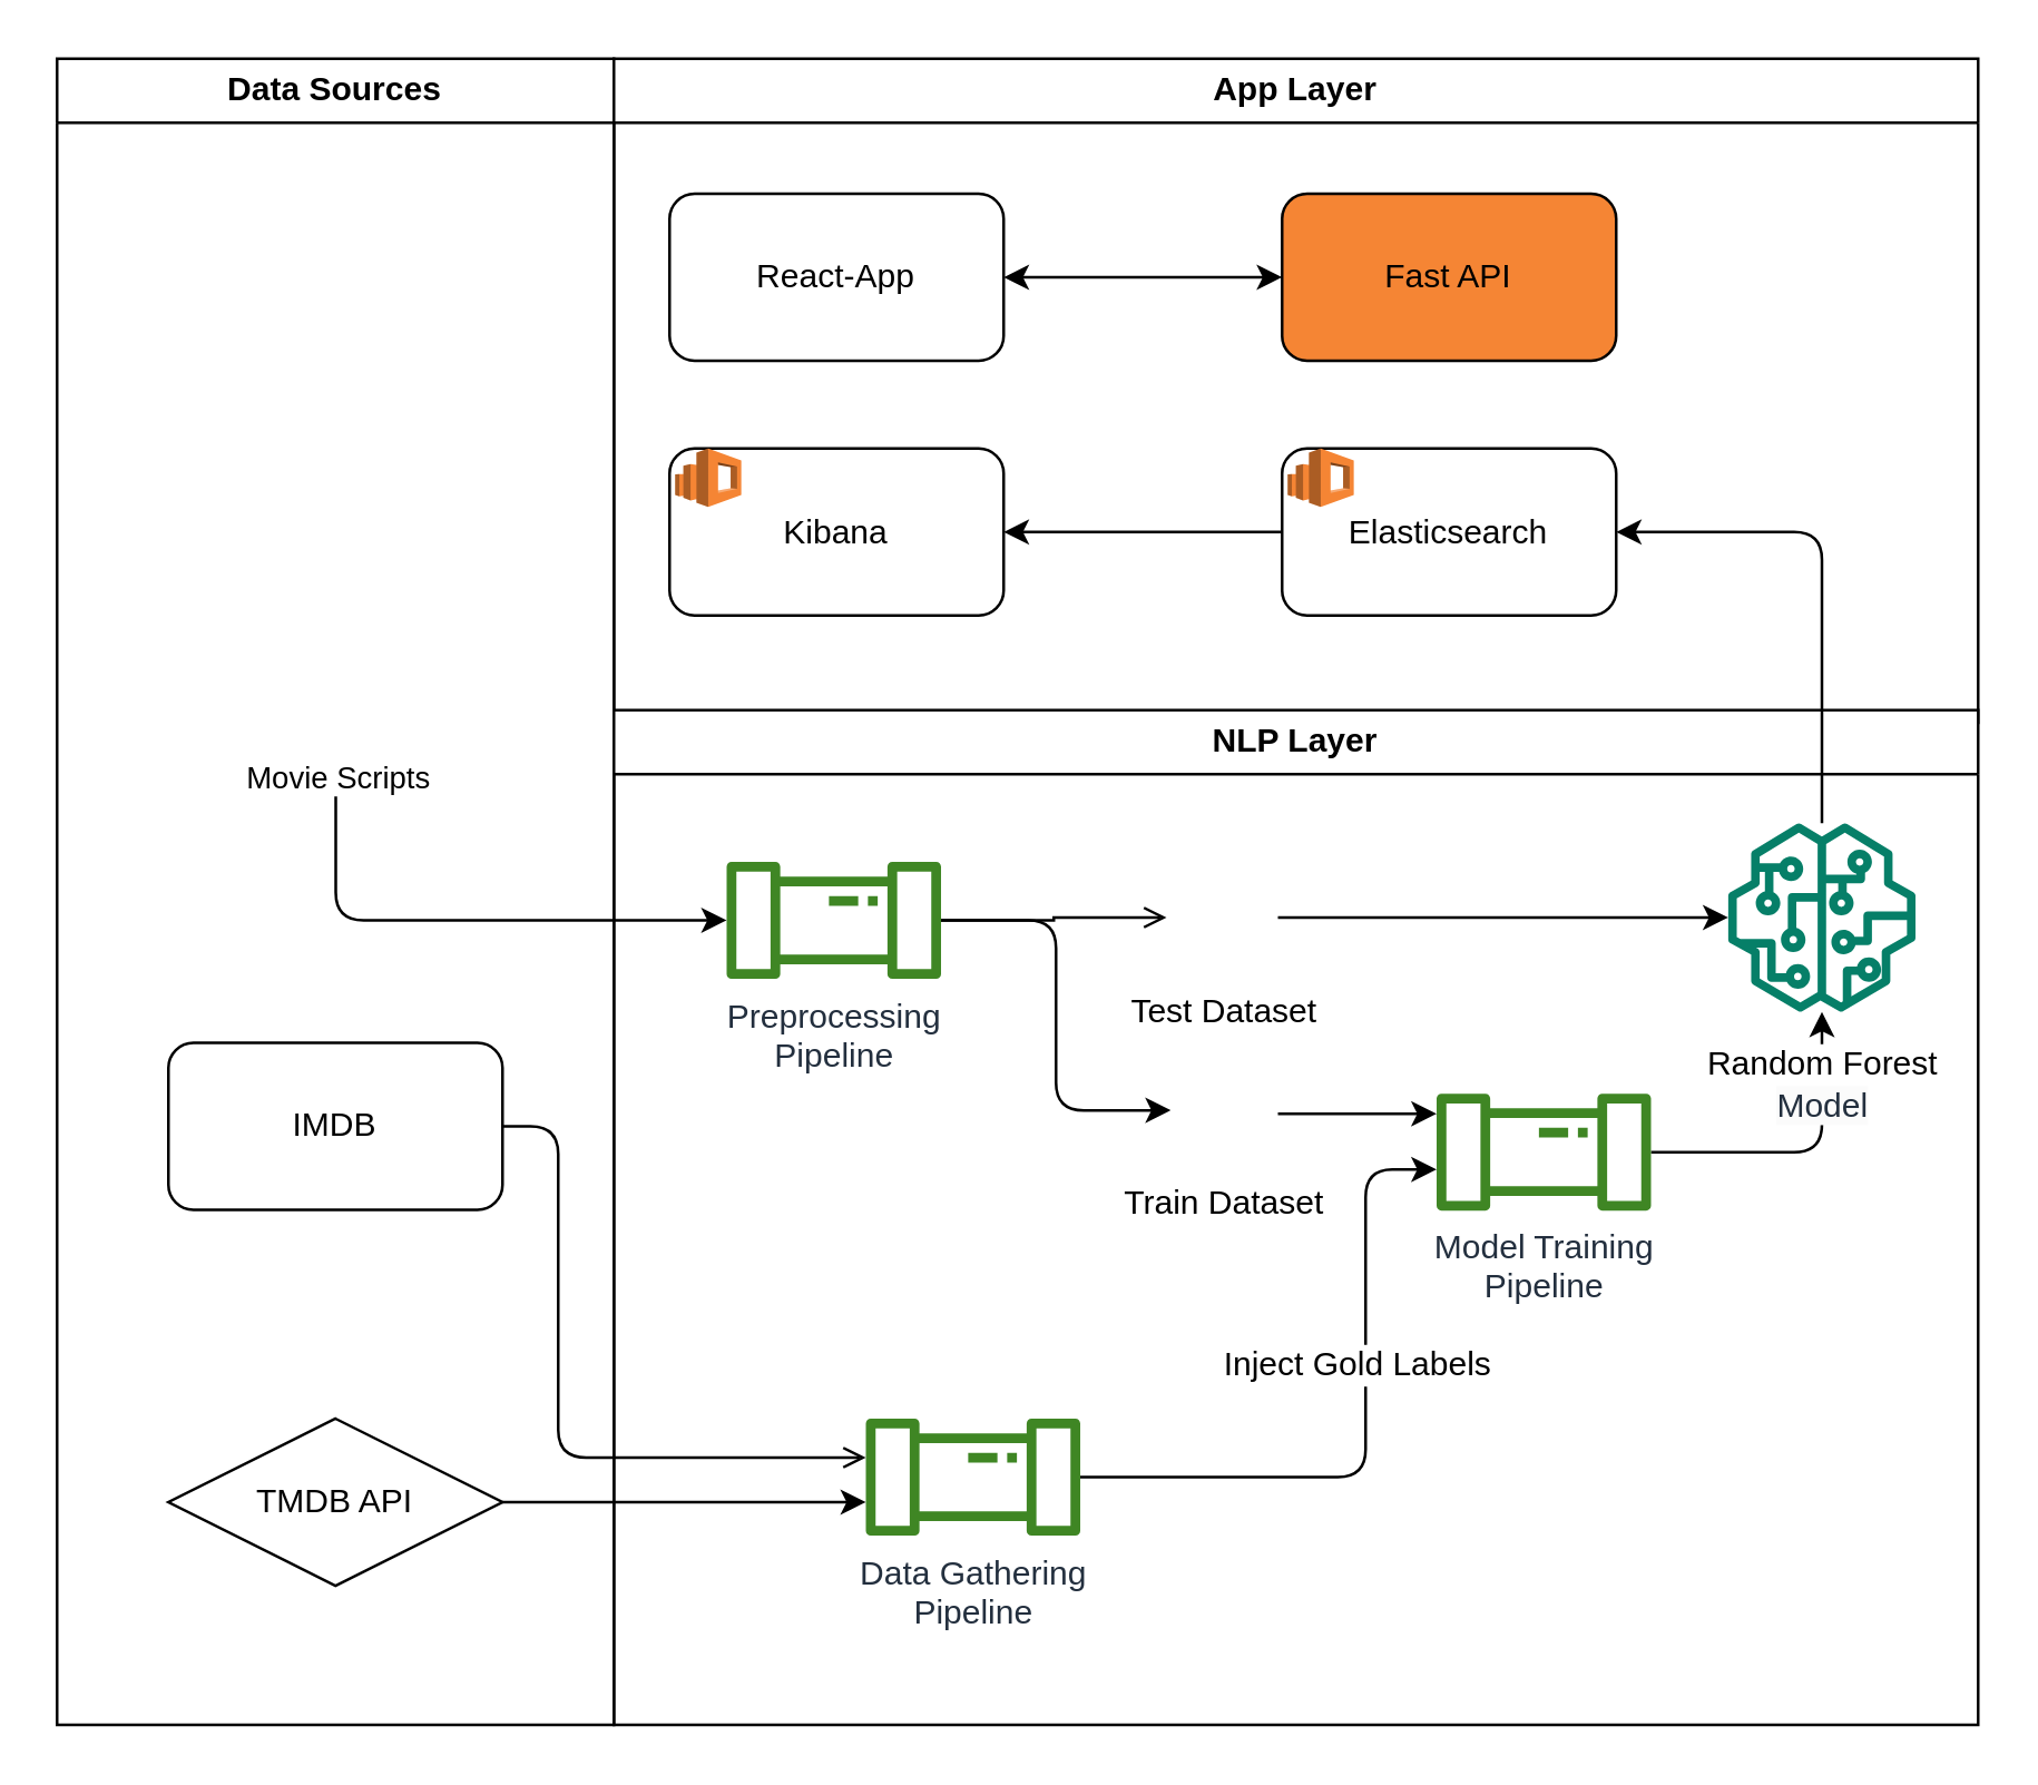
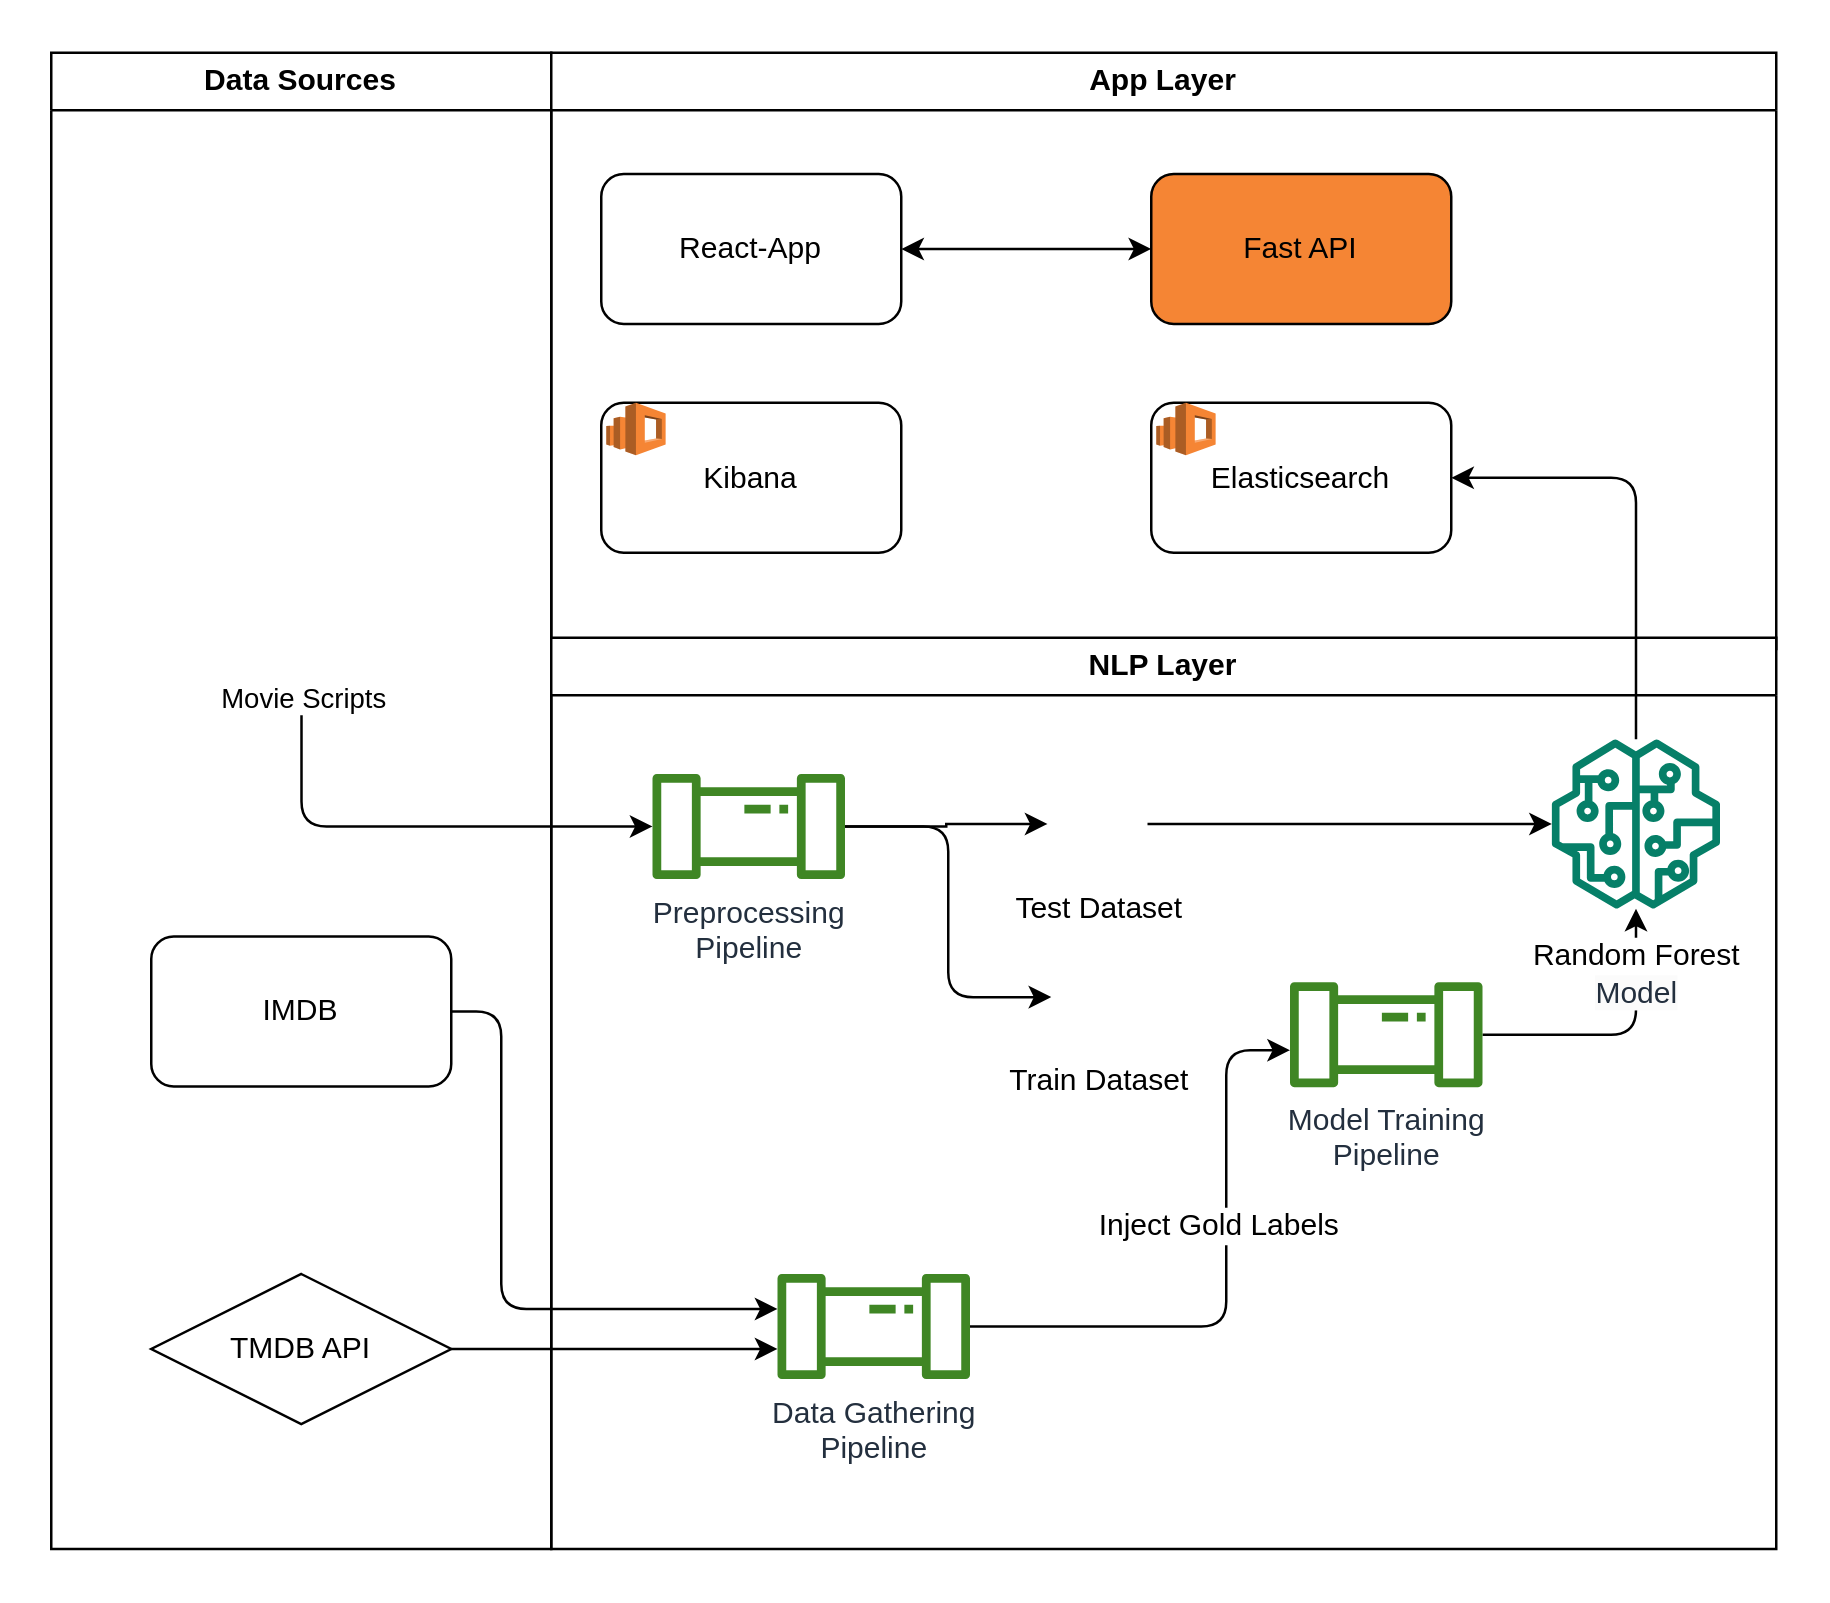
- <mxCell id="6" style="edgeStyle=orthogonalEdgeStyle;rounded=1;orthogonalLoop=1;jettySize=auto;html=1;entryX=1;entryY=0.5;entryDx=0;entryDy=0;startArrow=none;startFill=0;endArrow=classic;endFill=1;fontSize=12;" parent="1" source="7" target="9" edge="1"><mxGeometry relative="1" as="geometry" /></mxCell>
- <mxCell id="27" style="edgeStyle=orthogonalEdgeStyle;rounded=0;orthogonalLoop=1;jettySize=auto;html=1;entryX=0;entryY=0.5;entryDx=0;entryDy=0;fontSize=12;endArrow=open;" edge="1" parent="18" source="19" target="26"><mxGeometry relative="1" as="geometry" /></mxCell>
+ <mxCell id="27" style="edgeStyle=orthogonalEdgeStyle;rounded=0;orthogonalLoop=1;jettySize=auto;html=1;entryX=0;entryY=0.5;entryDx=0;entryDy=0;fontSize=12;" edge="1" parent="18" source="19" target="26"><mxGeometry relative="1" as="geometry" /></mxCell>
- <mxCell id="28" style="edgeStyle=orthogonalEdgeStyle;rounded=0;orthogonalLoop=1;jettySize=auto;html=1;fontSize=12;" edge="1" parent="18" source="29" target="24"><mxGeometry relative="1" as="geometry"><Array as="points"><mxPoint x="270" y="145" /><mxPoint x="270" y="145" /></Array></mxGeometry></mxCell>
- <mxCell id="11" style="edgeStyle=orthogonalEdgeStyle;rounded=1;orthogonalLoop=1;jettySize=auto;html=1;fontSize=12;exitX=1;exitY=0.5;exitDx=0;exitDy=0;endArrow=open;" edge="1" parent="1" source="16" target="23"><mxGeometry relative="1" as="geometry"><Array as="points"><mxPoint x="200" y="404" /><mxPoint x="200" y="523" /></Array></mxGeometry></mxCell>
+ <mxCell id="11" style="edgeStyle=orthogonalEdgeStyle;rounded=1;orthogonalLoop=1;jettySize=auto;html=1;fontSize=12;exitX=1;exitY=0.5;exitDx=0;exitDy=0;" edge="1" parent="1" source="16" target="23"><mxGeometry relative="1" as="geometry"><Array as="points"><mxPoint x="200" y="404" /><mxPoint x="200" y="523" /></Array></mxGeometry></mxCell>
